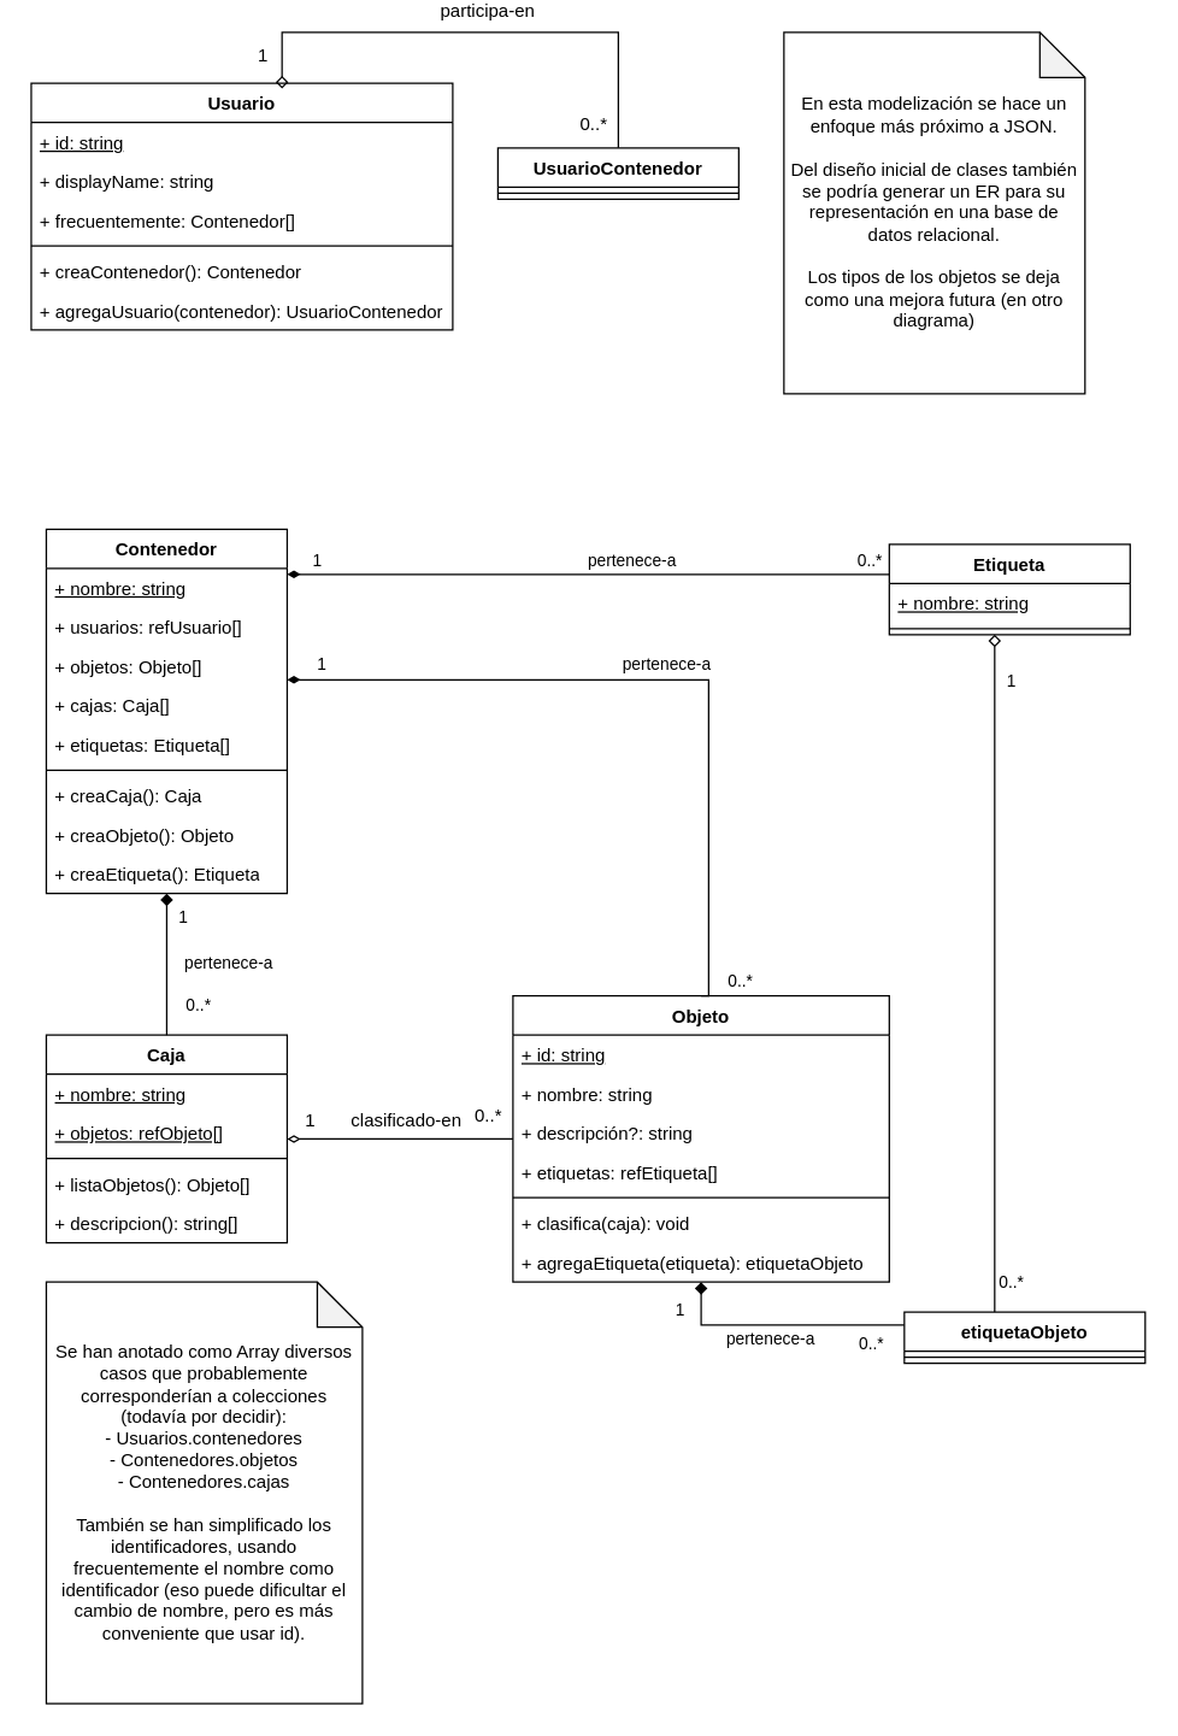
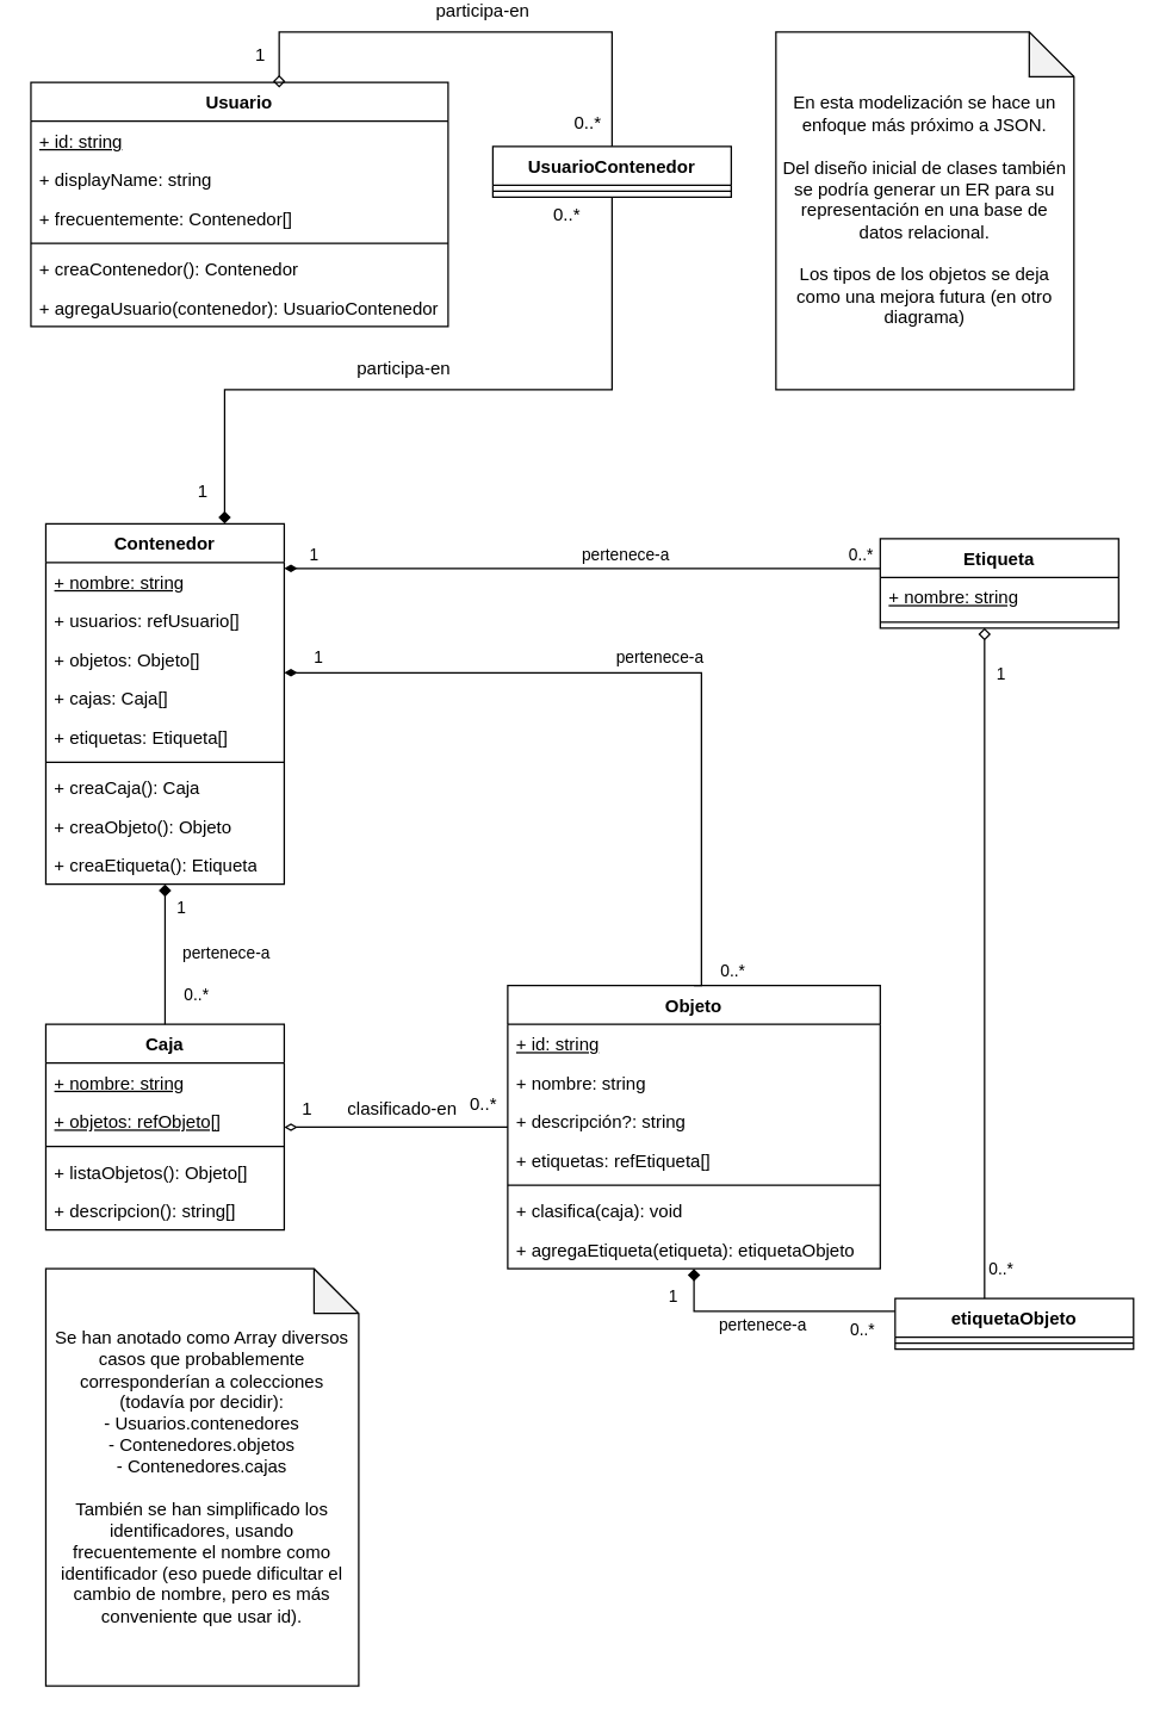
+ <mxCell id="33" value="" style="endArrow=diamond;shadow=0;strokeWidth=1;rounded=0;endFill=1;edgeStyle=elbowEdgeStyle;elbow=vertical;entryX=0.75;entryY=0;entryDx=0;entryDy=0;exitX=0.5;exitY=1;exitDx=0;exitDy=0;" parent="1" source="27" target="2" edge="1"><mxGeometry x="0.5" y="41" relative="1" as="geometry"><mxPoint x="422.96" y="155.742" as="sourcePoint" /><mxPoint x="180" y="316.704" as="targetPoint" /><mxPoint x="-40" y="32" as="offset" /><Array as="points"><mxPoint x="370" y="260" /><mxPoint x="364.04" y="238.72" /></Array></mxGeometry></mxCell>
+ <mxCell id="34" value="0..*" style="resizable=0;align=left;verticalAlign=bottom;labelBackgroundColor=none;fontSize=12;" parent="33" connectable="0" vertex="1"><mxGeometry x="-1" relative="1" as="geometry"><mxPoint x="-41" y="20" as="offset" /></mxGeometry></mxCell>
+ <mxCell id="35" value="1" style="resizable=0;align=right;verticalAlign=bottom;labelBackgroundColor=none;fontSize=12;" parent="33" connectable="0" vertex="1"><mxGeometry x="1" relative="1" as="geometry"><mxPoint x="-10" y="-13" as="offset" /></mxGeometry></mxCell>
+ <mxCell id="36" value="participa-en" style="text;html=1;resizable=0;points=[];;align=center;verticalAlign=middle;labelBackgroundColor=none;rounded=0;shadow=0;strokeWidth=1;fontSize=12;" parent="33" vertex="1" connectable="0"><mxGeometry x="0.5" y="49" relative="1" as="geometry"><mxPoint x="89" y="-64" as="offset" /></mxGeometry></mxCell>
